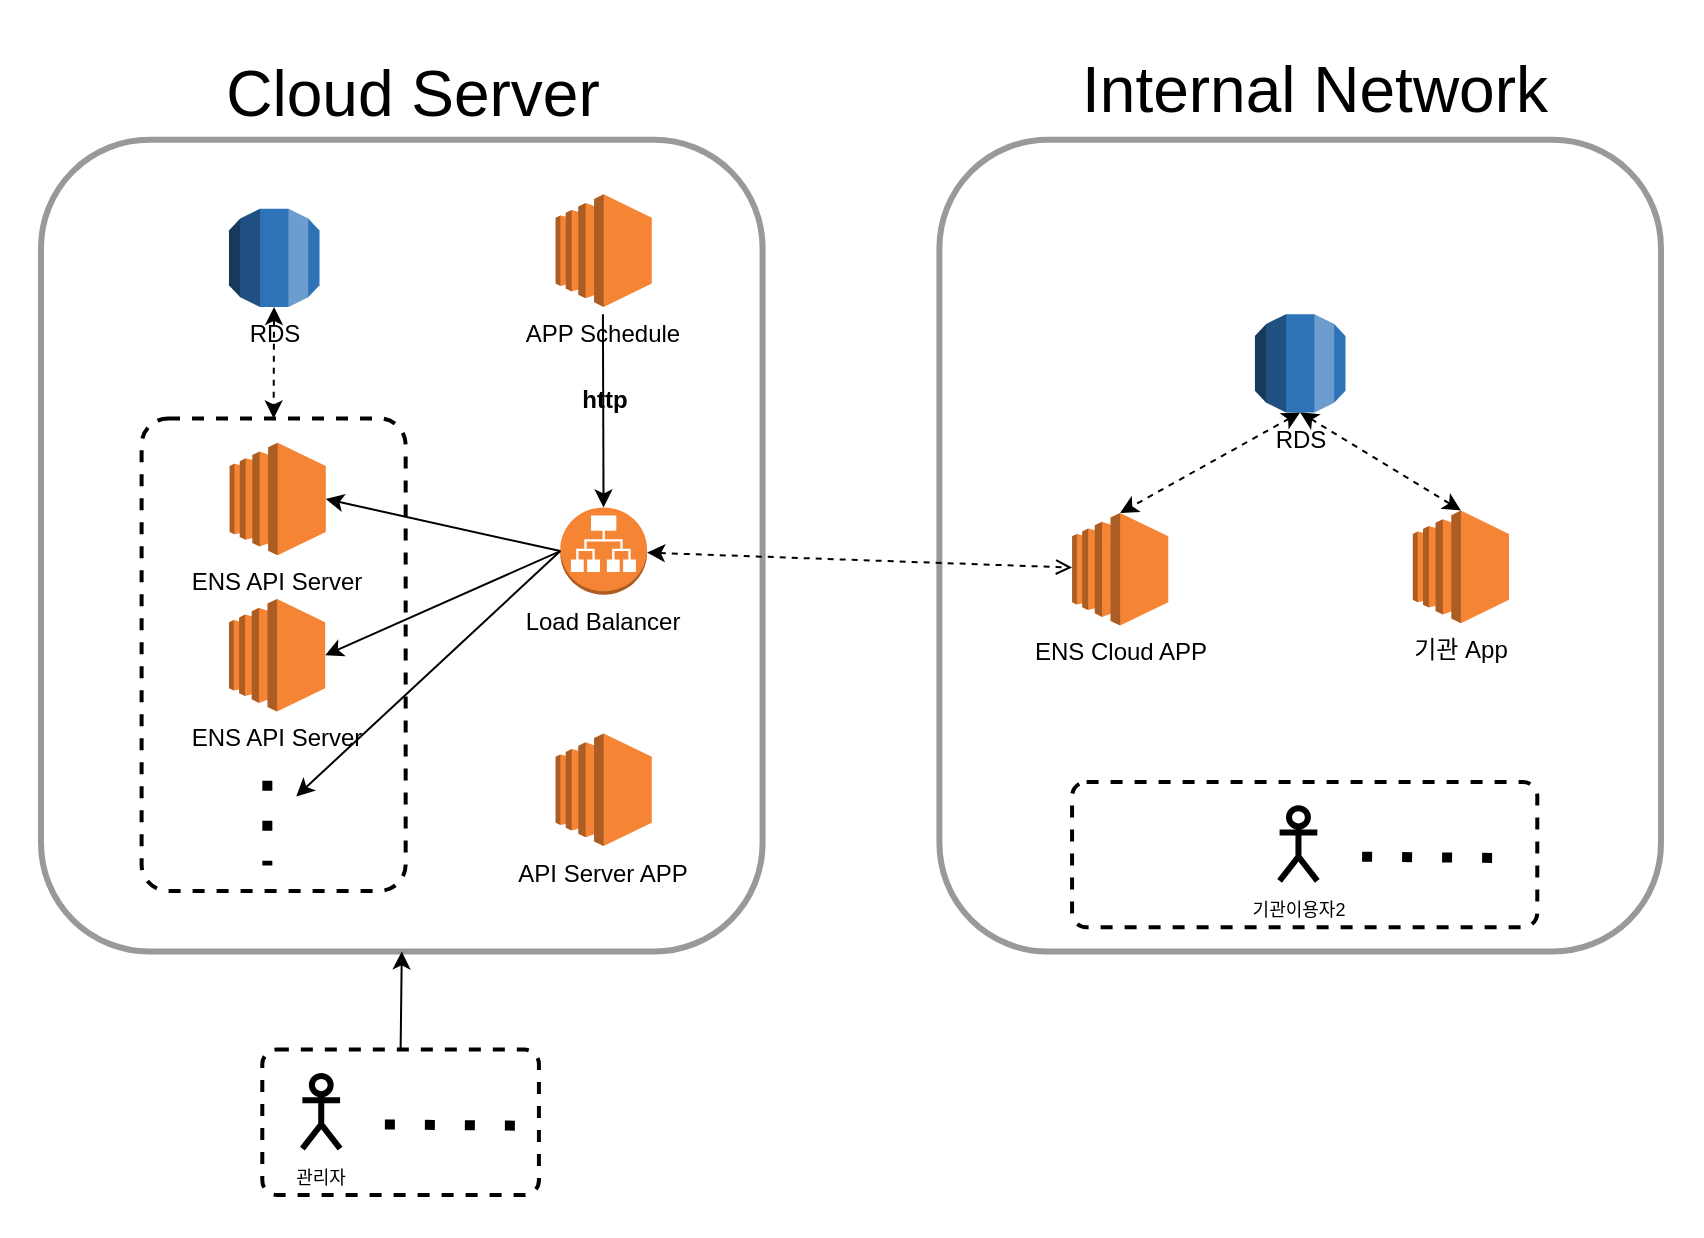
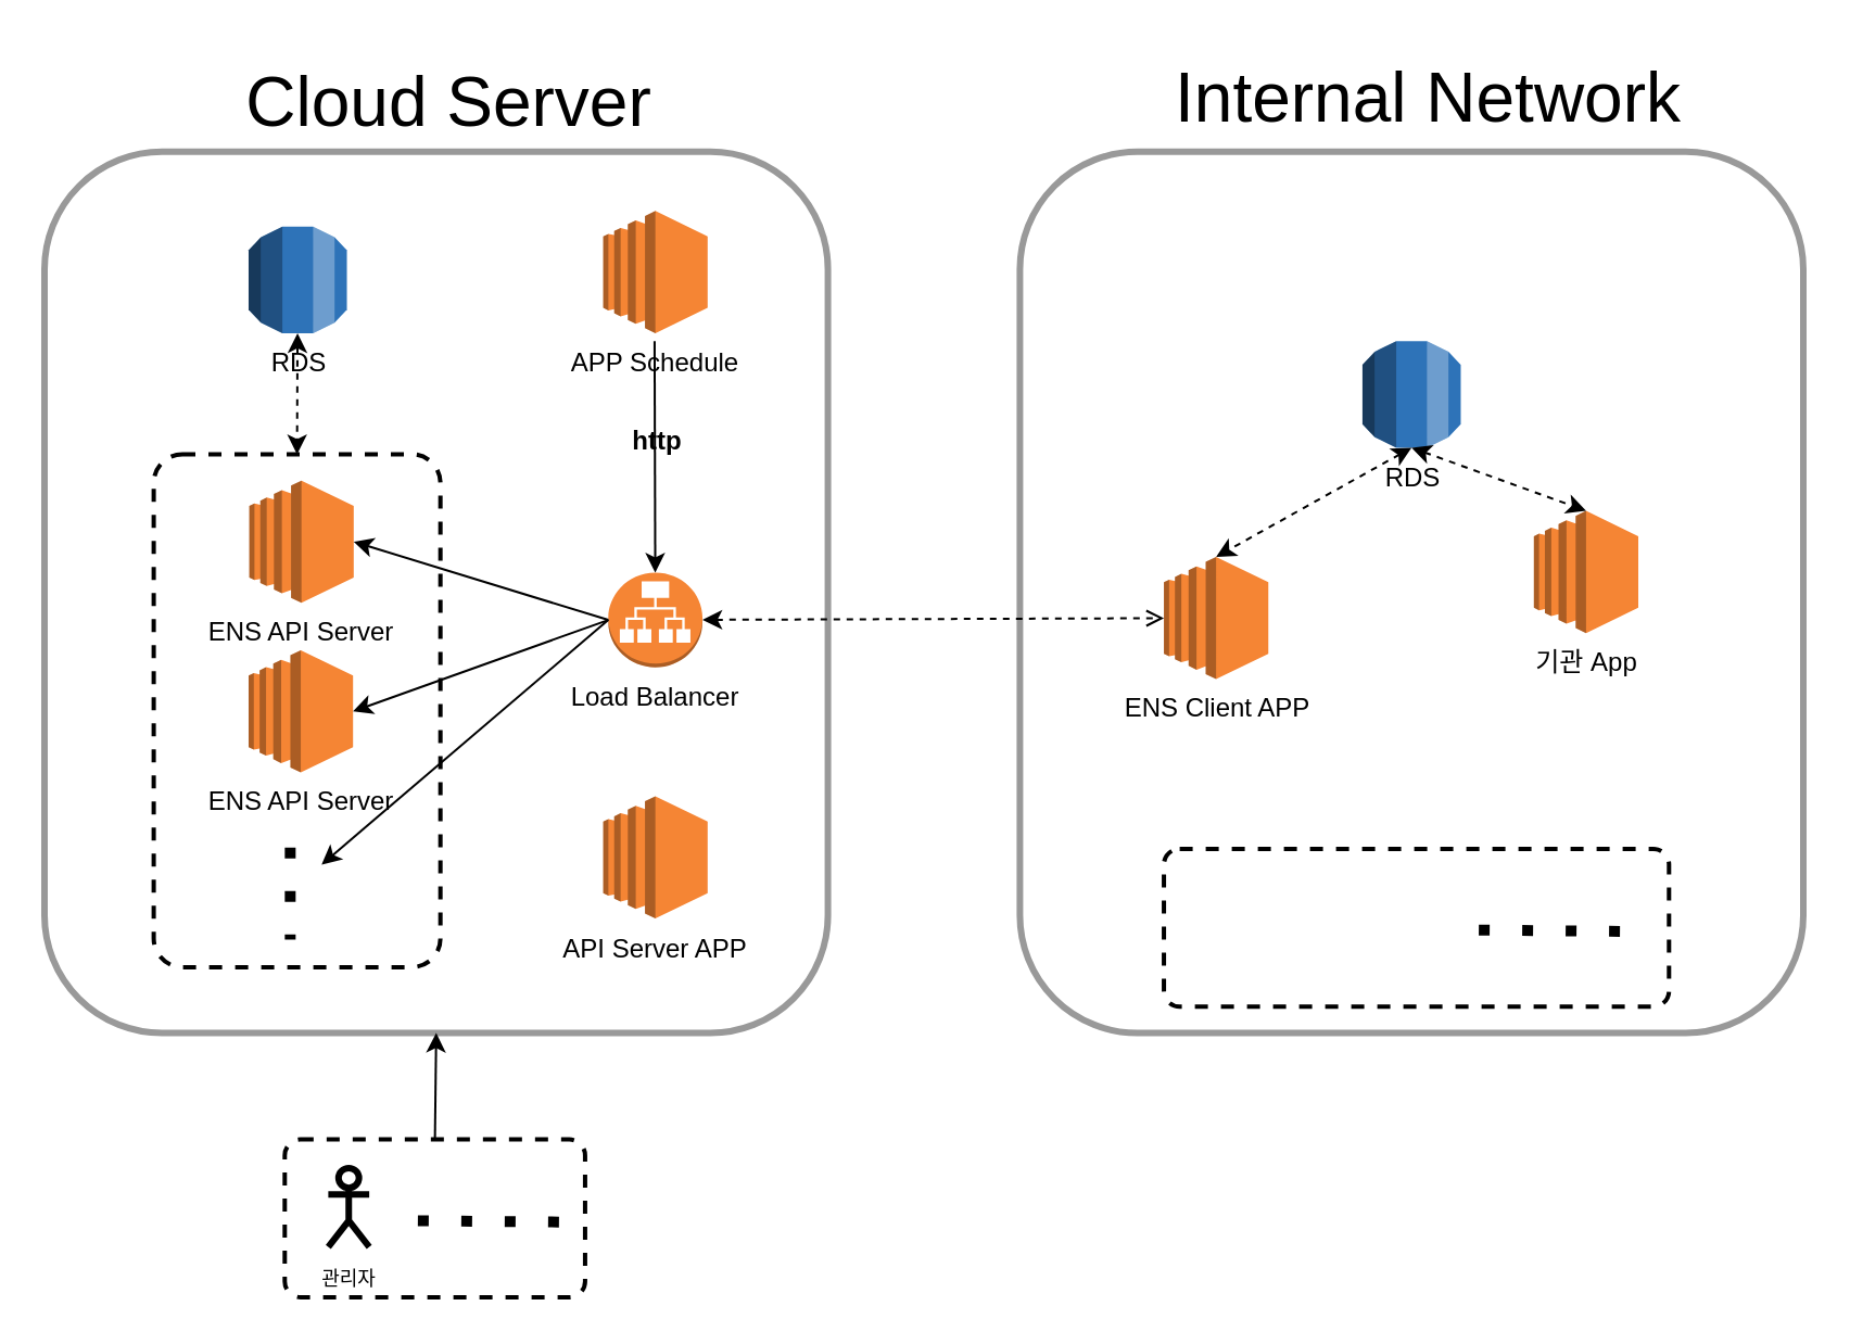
- <mxCell id="17" value="Load Balancer" style="outlineConnect=0;dashed=0;verticalLabelPosition=bottom;verticalAlign=top;align=center;html=1;shape=mxgraph.aws3.application_load_balancer;fillColor=#F58534;gradientColor=none;rounded=1;strokeColor=default;strokeWidth=3;fontFamily=Helvetica;fontSize=12;fontColor=default;" parent="1" vertex="1"><mxGeometry x="279.654" y="253.238" width="43.38" height="43.613" as="geometry" /></mxCell>
+ <mxCell id="17" value="Load Balancer" style="outlineConnect=0;dashed=0;verticalLabelPosition=bottom;verticalAlign=top;align=center;html=1;shape=mxgraph.aws3.application_load_balancer;fillColor=#F58534;gradientColor=none;rounded=1;strokeColor=default;strokeWidth=3;fontFamily=Helvetica;fontSize=12;fontColor=default;" parent="1" vertex="1"><mxGeometry x="279.654" y="263.238" width="43.38" height="43.613" as="geometry" /></mxCell>
- <mxCell id="6" value="기관 App" style="outlineConnect=0;dashed=0;verticalLabelPosition=bottom;verticalAlign=top;align=center;html=1;shape=mxgraph.aws3.ec2;fillColor=#F58534;gradientColor=none;rounded=1;strokeColor=default;strokeWidth=3;fontFamily=Helvetica;fontSize=12;fontColor=default;" parent="1" vertex="1"><mxGeometry x="705.913" y="254.758" width="48.096" height="56.334" as="geometry" /></mxCell>
+ <mxCell id="6" value="기관 App" style="outlineConnect=0;dashed=0;verticalLabelPosition=bottom;verticalAlign=top;align=center;html=1;shape=mxgraph.aws3.ec2;fillColor=#F58534;gradientColor=none;rounded=1;strokeColor=default;strokeWidth=3;fontFamily=Helvetica;fontSize=12;fontColor=default;" parent="1" vertex="1"><mxGeometry x="705.913" y="234.758" width="48.096" height="56.334" as="geometry" /></mxCell>
- <mxCell id="11" value="ENS Cloud APP" style="outlineConnect=0;dashed=0;verticalLabelPosition=bottom;verticalAlign=top;align=center;html=1;shape=mxgraph.aws3.ec2;fillColor=#F58534;gradientColor=none;rounded=1;strokeColor=default;strokeWidth=3;fontFamily=Helvetica;fontSize=12;fontColor=default;" parent="1" vertex="1"><mxGeometry x="535.535" y="255.969" width="48.096" height="56.334" as="geometry" /></mxCell>
+ <mxCell id="11" value="ENS Client APP" style="outlineConnect=0;dashed=0;verticalLabelPosition=bottom;verticalAlign=top;align=center;html=1;shape=mxgraph.aws3.ec2;fillColor=#F58534;gradientColor=none;rounded=1;strokeColor=default;strokeWidth=3;fontFamily=Helvetica;fontSize=12;fontColor=default;" parent="1" vertex="1"><mxGeometry x="535.535" y="255.969" width="48.096" height="56.334" as="geometry" /></mxCell>
- <mxCell id="28" value="&lt;font style=&quot;font-size: 9px;&quot;&gt;기관이용자2&lt;/font&gt;" style="shape=umlActor;verticalLabelPosition=bottom;verticalAlign=top;html=1;outlineConnect=0;rounded=1;strokeColor=default;strokeWidth=3;fontFamily=Helvetica;fontSize=12;fontColor=default;fillColor=none;" parent="1" vertex="1"><mxGeometry x="639.296" y="403.615" width="18.861" height="36.344" as="geometry" /></mxCell>
